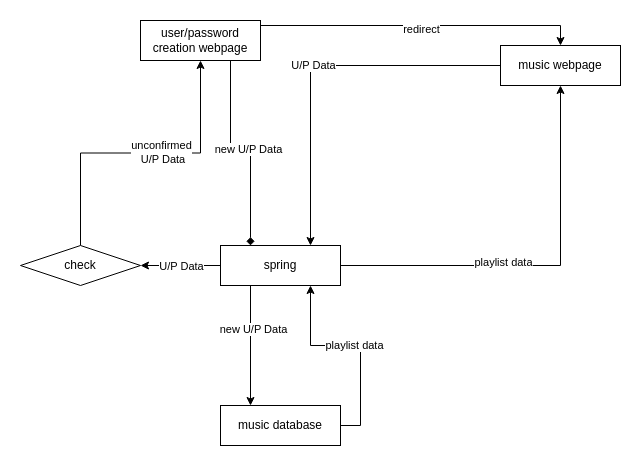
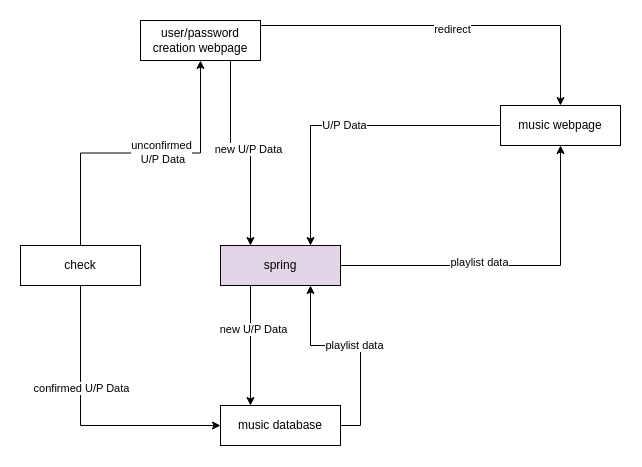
- <mxCell id="19" value="music webpage" style="rounded=0;whiteSpace=wrap;html=1;" parent="1" vertex="1"><mxGeometry x="500" y="45" width="120" height="40" as="geometry" /></mxCell>
+ <mxCell id="19" value="music webpage" style="rounded=0;whiteSpace=wrap;html=1;" parent="1" vertex="1"><mxGeometry x="500" y="105" width="120" height="40" as="geometry" /></mxCell>
- <mxCell id="23" style="edgeStyle=orthogonalEdgeStyle;rounded=0;orthogonalLoop=1;jettySize=auto;html=1;exitX=0.75;exitY=1;exitDx=0;exitDy=0;entryX=0.25;entryY=0;entryDx=0;entryDy=0;endArrow=diamond;" edge="1" parent="1" source="25" target="16"><mxGeometry relative="1" as="geometry" /></mxCell>
+ <mxCell id="23" style="edgeStyle=orthogonalEdgeStyle;rounded=0;orthogonalLoop=1;jettySize=auto;html=1;exitX=0.75;exitY=1;exitDx=0;exitDy=0;entryX=0.25;entryY=0;entryDx=0;entryDy=0;" edge="1" parent="1" source="25" target="16"><mxGeometry relative="1" as="geometry" /></mxCell>
- <mxCell id="6" value="check" style="rhombus;whiteSpace=wrap;html=1;" parent="1" vertex="1"><mxGeometry x="20" y="245" width="120" height="40" as="geometry" /></mxCell>
+ <mxCell id="6" value="check" style="rounded=0;whiteSpace=wrap;html=1;" parent="1" vertex="1"><mxGeometry x="20" y="245" width="120" height="40" as="geometry" /></mxCell>
- <mxCell id="12" style="edgeStyle=orthogonalEdgeStyle;rounded=0;orthogonalLoop=1;jettySize=auto;html=1;exitX=0;exitY=0.5;exitDx=0;exitDy=0;entryX=1;entryY=0.5;entryDx=0;entryDy=0;" edge="1" parent="1" source="16" target="6"><mxGeometry relative="1" as="geometry"><Array as="points"><mxPoint x="200" y="265" /><mxPoint x="200" y="265" /></Array></mxGeometry></mxCell>
- <mxCell id="13" value="U/P Data" style="edgeLabel;html=1;align=center;verticalAlign=middle;resizable=0;points=[];" vertex="1" connectable="0" parent="12"><mxGeometry x="0.324" y="-1" relative="1" as="geometry"><mxPoint x="13" y="1" as="offset" /></mxGeometry></mxCell>
- <mxCell id="16" value="spring" style="rounded=0;whiteSpace=wrap;html=1;" parent="1" vertex="1"><mxGeometry x="220" y="245" width="120" height="40" as="geometry" /></mxCell>
+ <mxCell id="16" value="spring" style="rounded=0;whiteSpace=wrap;html=1;fillColor=#e1d5e7;" parent="1" vertex="1"><mxGeometry x="220" y="245" width="120" height="40" as="geometry" /></mxCell>
+ <mxCell id="2" style="edgeStyle=orthogonalEdgeStyle;rounded=0;orthogonalLoop=1;jettySize=auto;html=1;exitX=0.5;exitY=1;exitDx=0;exitDy=0;entryX=0;entryY=0.5;entryDx=0;entryDy=0;" edge="1" parent="1" source="6" target="9"><mxGeometry relative="1" as="geometry"><mxPoint x="180" y="265" as="targetPoint" /><Array as="points"><mxPoint x="80" y="425" /></Array></mxGeometry></mxCell>
+ <mxCell id="3" value="confirmed U/P Data" style="edgeLabel;html=1;align=center;verticalAlign=middle;resizable=0;points=[];" vertex="1" connectable="0" parent="2"><mxGeometry x="-0.275" relative="1" as="geometry"><mxPoint as="offset" /></mxGeometry></mxCell>
